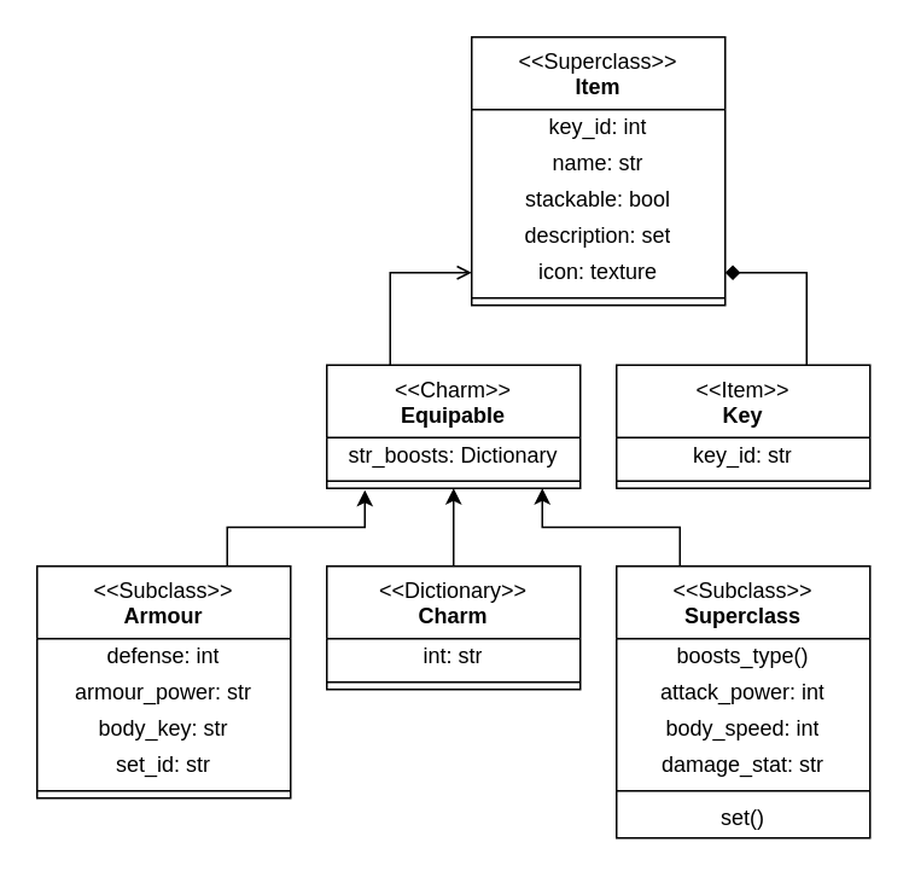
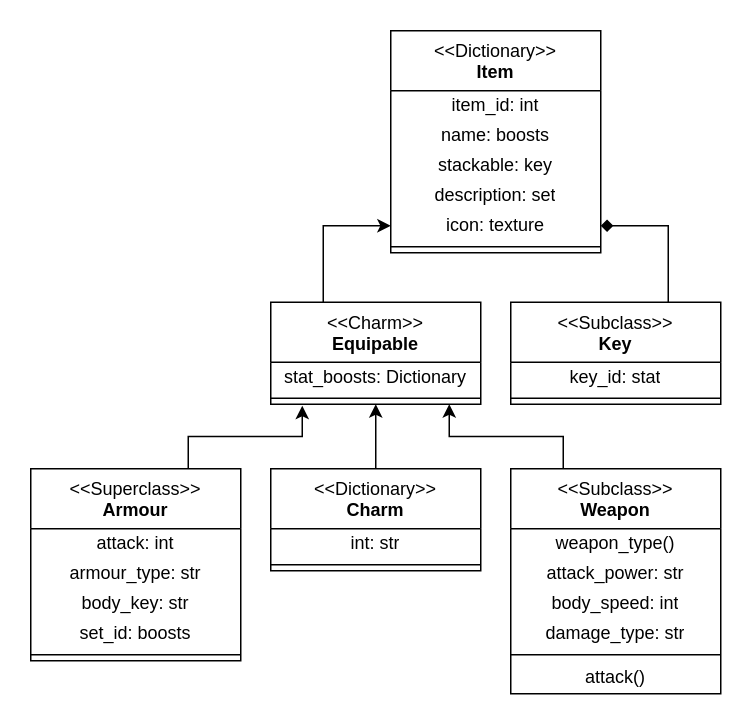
- <mxCell id="2" value="&amp;lt;&amp;lt;Superclass&amp;gt;&amp;gt;&lt;br&gt;&lt;b&gt;Item&lt;/b&gt;" style="swimlane;fontStyle=0;align=center;verticalAlign=top;childLayout=stackLayout;horizontal=1;startSize=40;horizontalStack=0;resizeParent=1;resizeParentMax=0;resizeLast=0;collapsible=0;marginBottom=0;html=1;whiteSpace=wrap;" vertex="1" parent="1"><mxGeometry y="20" width="140" height="148" as="geometry" x="260" /></mxCell>
+ <mxCell id="2" value="&amp;lt;&amp;lt;Dictionary&amp;gt;&amp;gt;&lt;br&gt;&lt;b&gt;Item&lt;/b&gt;" style="swimlane;fontStyle=0;align=center;verticalAlign=top;childLayout=stackLayout;horizontal=1;startSize=40;horizontalStack=0;resizeParent=1;resizeParentMax=0;resizeLast=0;collapsible=0;marginBottom=0;html=1;whiteSpace=wrap;" vertex="1" parent="1"><mxGeometry y="20" width="140" height="148" as="geometry" x="260" /></mxCell>
- <mxCell id="3" value="key_id: int" style="text;html=1;strokeColor=none;fillColor=none;align=center;verticalAlign=middle;spacingLeft=4;spacingRight=4;overflow=hidden;rotatable=0;points=[[0,0.5],[1,0.5]];portConstraint=eastwest;whiteSpace=wrap;" vertex="1" parent="2"><mxGeometry y="40" width="140" height="20" as="geometry" /></mxCell>
+ <mxCell id="3" value="item_id: int" style="text;html=1;strokeColor=none;fillColor=none;align=center;verticalAlign=middle;spacingLeft=4;spacingRight=4;overflow=hidden;rotatable=0;points=[[0,0.5],[1,0.5]];portConstraint=eastwest;whiteSpace=wrap;" vertex="1" parent="2"><mxGeometry y="40" width="140" height="20" as="geometry" /></mxCell>
- <mxCell id="4" value="name: str" style="text;html=1;strokeColor=none;fillColor=none;align=center;verticalAlign=middle;spacingLeft=4;spacingRight=4;overflow=hidden;rotatable=0;points=[[0,0.5],[1,0.5]];portConstraint=eastwest;whiteSpace=wrap;" vertex="1" parent="2"><mxGeometry y="60" width="140" height="20" as="geometry" /></mxCell>
+ <mxCell id="4" value="name: boosts" style="text;html=1;strokeColor=none;fillColor=none;align=center;verticalAlign=middle;spacingLeft=4;spacingRight=4;overflow=hidden;rotatable=0;points=[[0,0.5],[1,0.5]];portConstraint=eastwest;whiteSpace=wrap;" vertex="1" parent="2"><mxGeometry y="60" width="140" height="20" as="geometry" /></mxCell>
- <mxCell id="5" value="stackable: bool" style="text;html=1;strokeColor=none;fillColor=none;align=center;verticalAlign=middle;spacingLeft=4;spacingRight=4;overflow=hidden;rotatable=0;points=[[0,0.5],[1,0.5]];portConstraint=eastwest;whiteSpace=wrap;" vertex="1" parent="2"><mxGeometry y="80" width="140" height="20" as="geometry" /></mxCell>
+ <mxCell id="5" value="stackable: key" style="text;html=1;strokeColor=none;fillColor=none;align=center;verticalAlign=middle;spacingLeft=4;spacingRight=4;overflow=hidden;rotatable=0;points=[[0,0.5],[1,0.5]];portConstraint=eastwest;whiteSpace=wrap;" vertex="1" parent="2"><mxGeometry y="80" width="140" height="20" as="geometry" /></mxCell>
- <mxCell id="13" style="edgeStyle=orthogonalEdgeStyle;rounded=0;orthogonalLoop=1;jettySize=auto;html=1;exitX=0.25;exitY=0;exitDx=0;exitDy=0;entryX=0;entryY=0.5;entryDx=0;entryDy=0;endArrow=open;" edge="1" parent="1" source="14" target="7"><mxGeometry relative="1" as="geometry" /></mxCell>
+ <mxCell id="13" style="edgeStyle=orthogonalEdgeStyle;rounded=0;orthogonalLoop=1;jettySize=auto;html=1;exitX=0.25;exitY=0;exitDx=0;exitDy=0;entryX=0;entryY=0.5;entryDx=0;entryDy=0;" edge="1" parent="1" source="14" target="7"><mxGeometry relative="1" as="geometry" /></mxCell>
- <mxCell id="10" value="&amp;lt;&amp;lt;Item&amp;gt;&amp;gt;&lt;br&gt;&lt;b&gt;Key&lt;/b&gt;" style="swimlane;fontStyle=0;align=center;verticalAlign=top;childLayout=stackLayout;horizontal=1;startSize=40;horizontalStack=0;resizeParent=1;resizeParentMax=0;resizeLast=0;collapsible=0;marginBottom=0;html=1;whiteSpace=wrap;" vertex="1" parent="1"><mxGeometry x="340" y="201" width="140" height="68" as="geometry" /></mxCell>
+ <mxCell id="10" value="&amp;lt;&amp;lt;Subclass&amp;gt;&amp;gt;&lt;br&gt;&lt;b&gt;Key&lt;/b&gt;" style="swimlane;fontStyle=0;align=center;verticalAlign=top;childLayout=stackLayout;horizontal=1;startSize=40;horizontalStack=0;resizeParent=1;resizeParentMax=0;resizeLast=0;collapsible=0;marginBottom=0;html=1;whiteSpace=wrap;" vertex="1" parent="1"><mxGeometry x="340" y="201" width="140" height="68" as="geometry" /></mxCell>
- <mxCell id="15" value="str_boosts: Dictionary" style="text;html=1;strokeColor=none;fillColor=none;align=center;verticalAlign=middle;spacingLeft=4;spacingRight=4;overflow=hidden;rotatable=0;points=[[0,0.5],[1,0.5]];portConstraint=eastwest;whiteSpace=wrap;" vertex="1" parent="14"><mxGeometry y="40" width="140" height="20" as="geometry" /></mxCell>
+ <mxCell id="15" value="stat_boosts: Dictionary" style="text;html=1;strokeColor=none;fillColor=none;align=center;verticalAlign=middle;spacingLeft=4;spacingRight=4;overflow=hidden;rotatable=0;points=[[0,0.5],[1,0.5]];portConstraint=eastwest;whiteSpace=wrap;" vertex="1" parent="14"><mxGeometry y="40" width="140" height="20" as="geometry" /></mxCell>
- <mxCell id="11" value="key_id: str" style="text;html=1;strokeColor=none;fillColor=none;align=center;verticalAlign=middle;spacingLeft=4;spacingRight=4;overflow=hidden;rotatable=0;points=[[0,0.5],[1,0.5]];portConstraint=eastwest;whiteSpace=wrap;" vertex="1" parent="10"><mxGeometry y="40" width="140" height="20" as="geometry" /></mxCell>
+ <mxCell id="11" value="key_id: stat" style="text;html=1;strokeColor=none;fillColor=none;align=center;verticalAlign=middle;spacingLeft=4;spacingRight=4;overflow=hidden;rotatable=0;points=[[0,0.5],[1,0.5]];portConstraint=eastwest;whiteSpace=wrap;" vertex="1" parent="10"><mxGeometry y="40" width="140" height="20" as="geometry" /></mxCell>
- <mxCell id="27" value="&amp;lt;&amp;lt;Subclass&amp;gt;&amp;gt;&lt;br&gt;&lt;b&gt;Armour&lt;/b&gt;" style="swimlane;fontStyle=0;align=center;verticalAlign=top;childLayout=stackLayout;horizontal=1;startSize=40;horizontalStack=0;resizeParent=1;resizeParentMax=0;resizeLast=0;collapsible=0;marginBottom=0;html=1;whiteSpace=wrap;" vertex="1" parent="1"><mxGeometry x="20" y="312" width="140" height="128" as="geometry" /></mxCell>
+ <mxCell id="27" value="&amp;lt;&amp;lt;Superclass&amp;gt;&amp;gt;&lt;br&gt;&lt;b&gt;Armour&lt;/b&gt;" style="swimlane;fontStyle=0;align=center;verticalAlign=top;childLayout=stackLayout;horizontal=1;startSize=40;horizontalStack=0;resizeParent=1;resizeParentMax=0;resizeLast=0;collapsible=0;marginBottom=0;html=1;whiteSpace=wrap;" vertex="1" parent="1"><mxGeometry x="20" y="312" width="140" height="128" as="geometry" /></mxCell>
- <mxCell id="20" value="&amp;lt;&amp;lt;Subclass&amp;gt;&amp;gt;&lt;br&gt;&lt;b&gt;Superclass&lt;/b&gt;" style="swimlane;fontStyle=0;align=center;verticalAlign=top;childLayout=stackLayout;horizontal=1;startSize=40;horizontalStack=0;resizeParent=1;resizeParentMax=0;resizeLast=0;collapsible=0;marginBottom=0;html=1;whiteSpace=wrap;" vertex="1" parent="1"><mxGeometry x="340" y="312" width="140" height="150" as="geometry" /></mxCell>
+ <mxCell id="20" value="&amp;lt;&amp;lt;Subclass&amp;gt;&amp;gt;&lt;br&gt;&lt;b&gt;Weapon&lt;/b&gt;" style="swimlane;fontStyle=0;align=center;verticalAlign=top;childLayout=stackLayout;horizontal=1;startSize=40;horizontalStack=0;resizeParent=1;resizeParentMax=0;resizeLast=0;collapsible=0;marginBottom=0;html=1;whiteSpace=wrap;" vertex="1" parent="1"><mxGeometry x="340" y="312" width="140" height="150" as="geometry" /></mxCell>
- <mxCell id="28" value="defense: int" style="text;html=1;strokeColor=none;fillColor=none;align=center;verticalAlign=middle;spacingLeft=4;spacingRight=4;overflow=hidden;rotatable=0;points=[[0,0.5],[1,0.5]];portConstraint=eastwest;whiteSpace=wrap;" vertex="1" parent="27"><mxGeometry y="40" width="140" height="20" as="geometry" /></mxCell>
+ <mxCell id="28" value="attack: int" style="text;html=1;strokeColor=none;fillColor=none;align=center;verticalAlign=middle;spacingLeft=4;spacingRight=4;overflow=hidden;rotatable=0;points=[[0,0.5],[1,0.5]];portConstraint=eastwest;whiteSpace=wrap;" vertex="1" parent="27"><mxGeometry y="40" width="140" height="20" as="geometry" /></mxCell>
- <mxCell id="21" value="boosts_type()" style="text;html=1;strokeColor=none;fillColor=none;align=center;verticalAlign=middle;spacingLeft=4;spacingRight=4;overflow=hidden;rotatable=0;points=[[0,0.5],[1,0.5]];portConstraint=eastwest;whiteSpace=wrap;" vertex="1" parent="20"><mxGeometry y="40" width="140" height="20" as="geometry" /></mxCell>
+ <mxCell id="21" value="weapon_type()" style="text;html=1;strokeColor=none;fillColor=none;align=center;verticalAlign=middle;spacingLeft=4;spacingRight=4;overflow=hidden;rotatable=0;points=[[0,0.5],[1,0.5]];portConstraint=eastwest;whiteSpace=wrap;" vertex="1" parent="20"><mxGeometry y="40" width="140" height="20" as="geometry" /></mxCell>
- <mxCell id="29" value="armour_power: str" style="text;html=1;strokeColor=none;fillColor=none;align=center;verticalAlign=middle;spacingLeft=4;spacingRight=4;overflow=hidden;rotatable=0;points=[[0,0.5],[1,0.5]];portConstraint=eastwest;whiteSpace=wrap;" vertex="1" parent="27"><mxGeometry y="60" width="140" height="20" as="geometry" /></mxCell>
+ <mxCell id="29" value="armour_type: str" style="text;html=1;strokeColor=none;fillColor=none;align=center;verticalAlign=middle;spacingLeft=4;spacingRight=4;overflow=hidden;rotatable=0;points=[[0,0.5],[1,0.5]];portConstraint=eastwest;whiteSpace=wrap;" vertex="1" parent="27"><mxGeometry y="60" width="140" height="20" as="geometry" /></mxCell>
- <mxCell id="22" value="attack_power: int" style="text;html=1;strokeColor=none;fillColor=none;align=center;verticalAlign=middle;spacingLeft=4;spacingRight=4;overflow=hidden;rotatable=0;points=[[0,0.5],[1,0.5]];portConstraint=eastwest;whiteSpace=wrap;" vertex="1" parent="20"><mxGeometry y="60" width="140" height="20" as="geometry" /></mxCell>
+ <mxCell id="22" value="attack_power: str" style="text;html=1;strokeColor=none;fillColor=none;align=center;verticalAlign=middle;spacingLeft=4;spacingRight=4;overflow=hidden;rotatable=0;points=[[0,0.5],[1,0.5]];portConstraint=eastwest;whiteSpace=wrap;" vertex="1" parent="20"><mxGeometry y="60" width="140" height="20" as="geometry" /></mxCell>
- <mxCell id="31" value="set_id: str" style="text;html=1;strokeColor=none;fillColor=none;align=center;verticalAlign=middle;spacingLeft=4;spacingRight=4;overflow=hidden;rotatable=0;points=[[0,0.5],[1,0.5]];portConstraint=eastwest;whiteSpace=wrap;" vertex="1" parent="27"><mxGeometry y="100" width="140" height="20" as="geometry" /></mxCell>
+ <mxCell id="31" value="set_id: boosts" style="text;html=1;strokeColor=none;fillColor=none;align=center;verticalAlign=middle;spacingLeft=4;spacingRight=4;overflow=hidden;rotatable=0;points=[[0,0.5],[1,0.5]];portConstraint=eastwest;whiteSpace=wrap;" vertex="1" parent="27"><mxGeometry y="100" width="140" height="20" as="geometry" /></mxCell>
- <mxCell id="24" value="damage_stat: str" style="text;html=1;strokeColor=none;fillColor=none;align=center;verticalAlign=middle;spacingLeft=4;spacingRight=4;overflow=hidden;rotatable=0;points=[[0,0.5],[1,0.5]];portConstraint=eastwest;whiteSpace=wrap;" vertex="1" parent="20"><mxGeometry y="100" width="140" height="20" as="geometry" /></mxCell>
+ <mxCell id="24" value="damage_type: str" style="text;html=1;strokeColor=none;fillColor=none;align=center;verticalAlign=middle;spacingLeft=4;spacingRight=4;overflow=hidden;rotatable=0;points=[[0,0.5],[1,0.5]];portConstraint=eastwest;whiteSpace=wrap;" vertex="1" parent="20"><mxGeometry y="100" width="140" height="20" as="geometry" /></mxCell>
- <mxCell id="26" value="set()" style="text;html=1;strokeColor=none;fillColor=none;align=center;verticalAlign=middle;spacingLeft=4;spacingRight=4;overflow=hidden;rotatable=0;points=[[0,0.5],[1,0.5]];portConstraint=eastwest;whiteSpace=wrap;" vertex="1" parent="20"><mxGeometry y="128" width="140" height="22" as="geometry" /></mxCell>
+ <mxCell id="26" value="attack()" style="text;html=1;strokeColor=none;fillColor=none;align=center;verticalAlign=middle;spacingLeft=4;spacingRight=4;overflow=hidden;rotatable=0;points=[[0,0.5],[1,0.5]];portConstraint=eastwest;whiteSpace=wrap;" vertex="1" parent="20"><mxGeometry y="128" width="140" height="22" as="geometry" /></mxCell>
